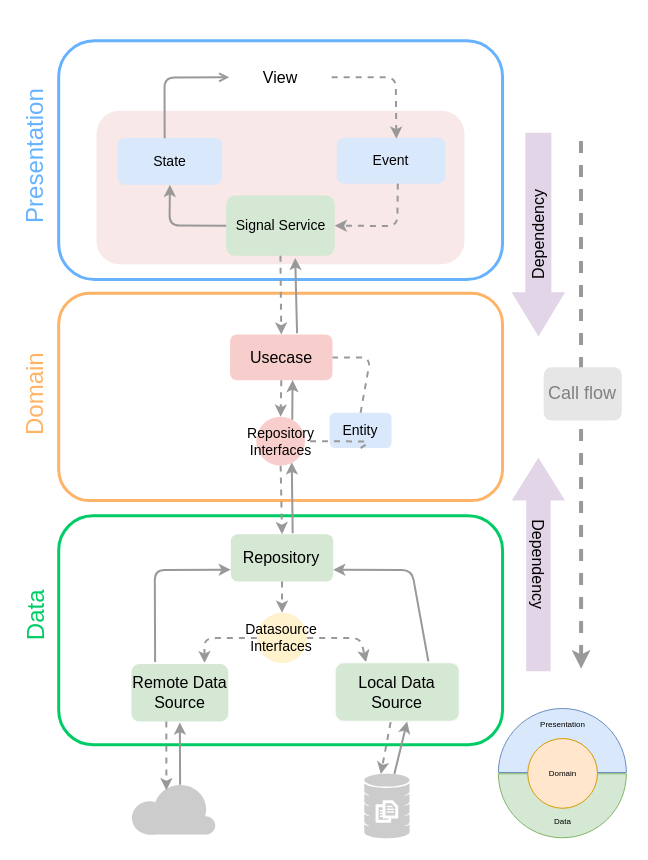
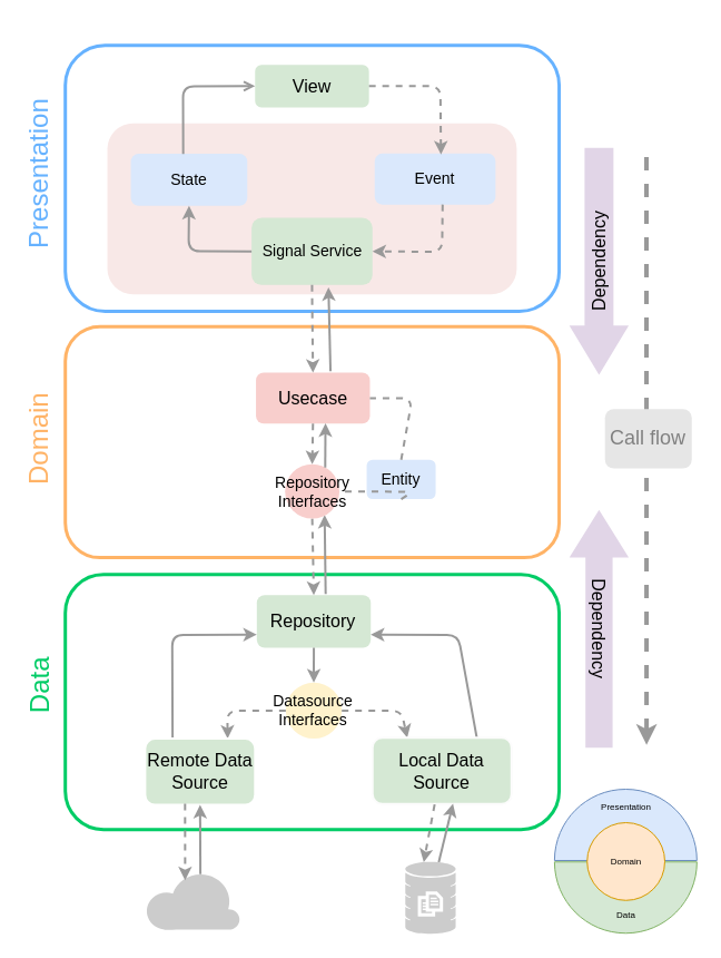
- <mxCell id="4" value="&lt;h2 style=&quot;font-size: 16px;&quot;&gt;&lt;font color=&quot;#000000&quot; style=&quot;font-weight: normal; font-size: 16px;&quot;&gt;View&lt;/font&gt;&lt;/h2&gt;" style="rounded=1;whiteSpace=wrap;html=1;fillColor=#ffffff;strokeColor=none;fontStyle=0;fontSize=16;" parent="2" vertex="1"><mxGeometry x="208.683" y="17.541" width="102.414" height="38.132" as="geometry" /></mxCell>
+ <mxCell id="4" value="&lt;h2 style=&quot;font-size: 16px;&quot;&gt;&lt;font color=&quot;#000000&quot; style=&quot;font-weight: normal; font-size: 16px;&quot;&gt;View&lt;/font&gt;&lt;/h2&gt;" style="rounded=1;whiteSpace=wrap;html=1;fillColor=#d5e8d4;strokeColor=none;fontStyle=0;fontSize=16;" parent="2" vertex="1"><mxGeometry x="208.683" y="17.541" width="102.414" height="38.132" as="geometry" /></mxCell>
- <mxCell id="30" value="" style="html=1;labelBackgroundColor=#ffffff;startArrow=none;startFill=0;startSize=6;endArrow=classic;endFill=1;endSize=6;jettySize=auto;orthogonalLoop=1;strokeWidth=2;dashed=1;fontSize=14;entryX=0.5;entryY=0;entryDx=0;entryDy=0;exitX=0.5;exitY=1;exitDx=0;exitDy=0;fontColor=#999999;strokeColor=#999999;" parent="2" source="8" target="23" edge="1"><mxGeometry width="60" height="60" relative="1" as="geometry"><mxPoint x="246.978" y="596.378" as="sourcePoint" /><mxPoint x="191.636" y="629.933" as="targetPoint" /><Array as="points" /></mxGeometry></mxCell>
+ <mxCell id="30" value="" style="html=1;labelBackgroundColor=#ffffff;startArrow=none;startFill=0;startSize=6;endArrow=classic;endFill=1;endSize=6;jettySize=auto;orthogonalLoop=1;strokeWidth=2;dashed=0;fontSize=14;entryX=0.5;entryY=0;entryDx=0;entryDy=0;exitX=0.5;exitY=1;exitDx=0;exitDy=0;fontColor=#999999;strokeColor=#999999;" parent="2" source="8" target="23" edge="1"><mxGeometry width="60" height="60" relative="1" as="geometry"><mxPoint x="246.978" y="596.378" as="sourcePoint" /><mxPoint x="191.636" y="629.933" as="targetPoint" /><Array as="points" /></mxGeometry></mxCell>
